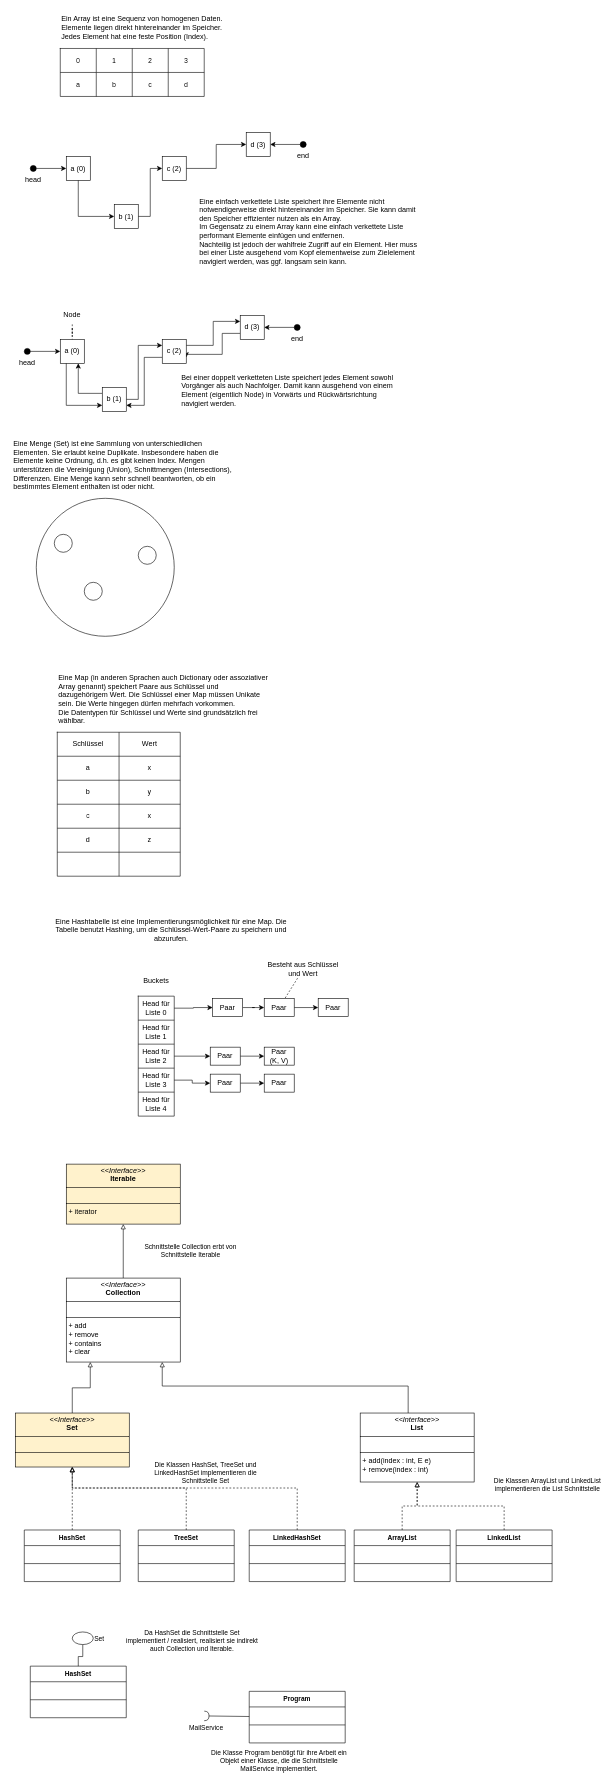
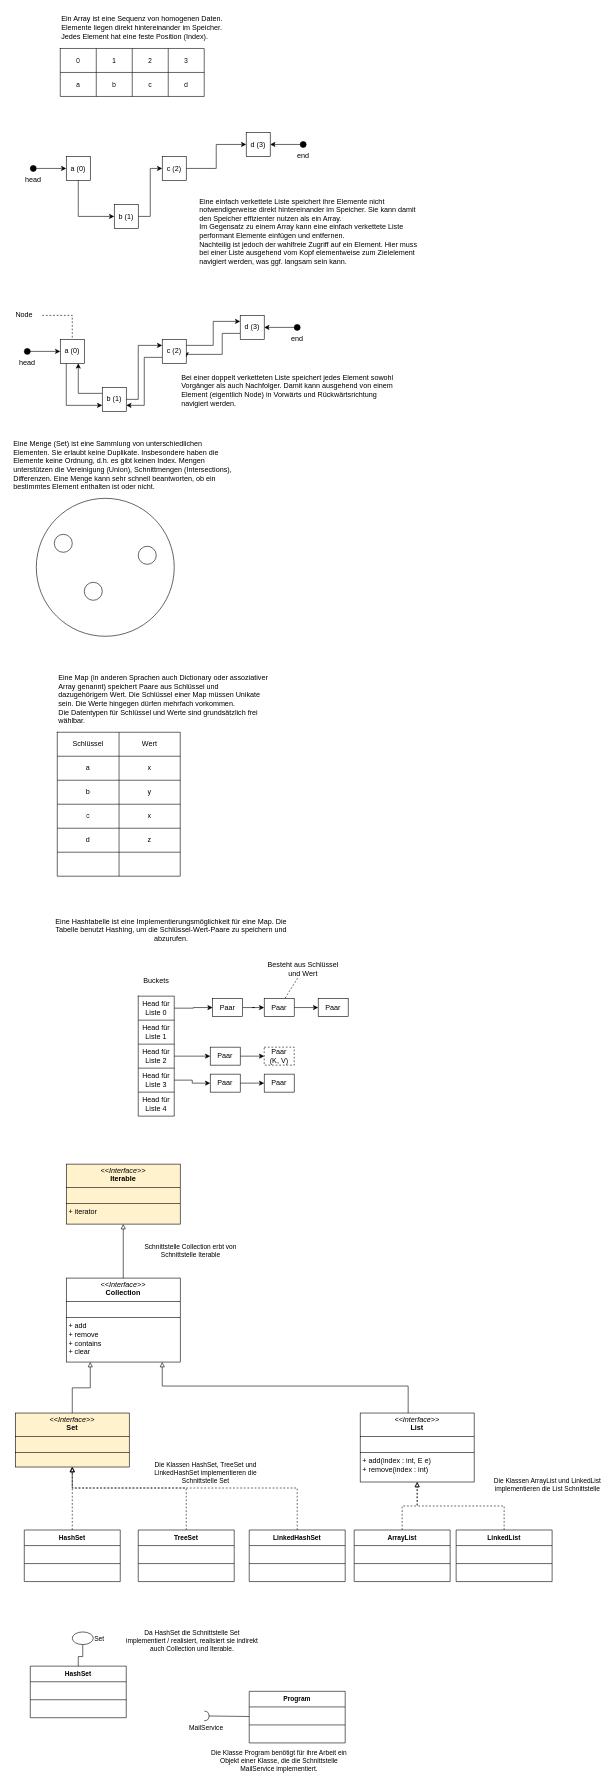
- <mxCell id="42" value="Node" style="text;html=1;align=center;verticalAlign=middle;whiteSpace=wrap;rounded=0;" parent="1" vertex="1"><mxGeometry x="90" y="510" width="60" height="30" as="geometry" /></mxCell>
+ <mxCell id="42" value="Node" style="text;html=1;align=center;verticalAlign=middle;whiteSpace=wrap;rounded=0;" parent="1" vertex="1"><mxGeometry x="10" y="510" width="60" height="30" as="geometry" /></mxCell>
- <mxCell id="96" value="Paar&lt;div&gt;(K, V)&lt;/div&gt;" style="rounded=0;whiteSpace=wrap;html=1;" parent="1" vertex="1"><mxGeometry x="440" y="1745" width="50" height="30" as="geometry" /></mxCell>
+ <mxCell id="96" value="Paar&lt;div&gt;(K, V)&lt;/div&gt;" style="rounded=0;whiteSpace=wrap;html=1;dashed=1;" parent="1" vertex="1"><mxGeometry x="440" y="1745" width="50" height="30" as="geometry" /></mxCell>
